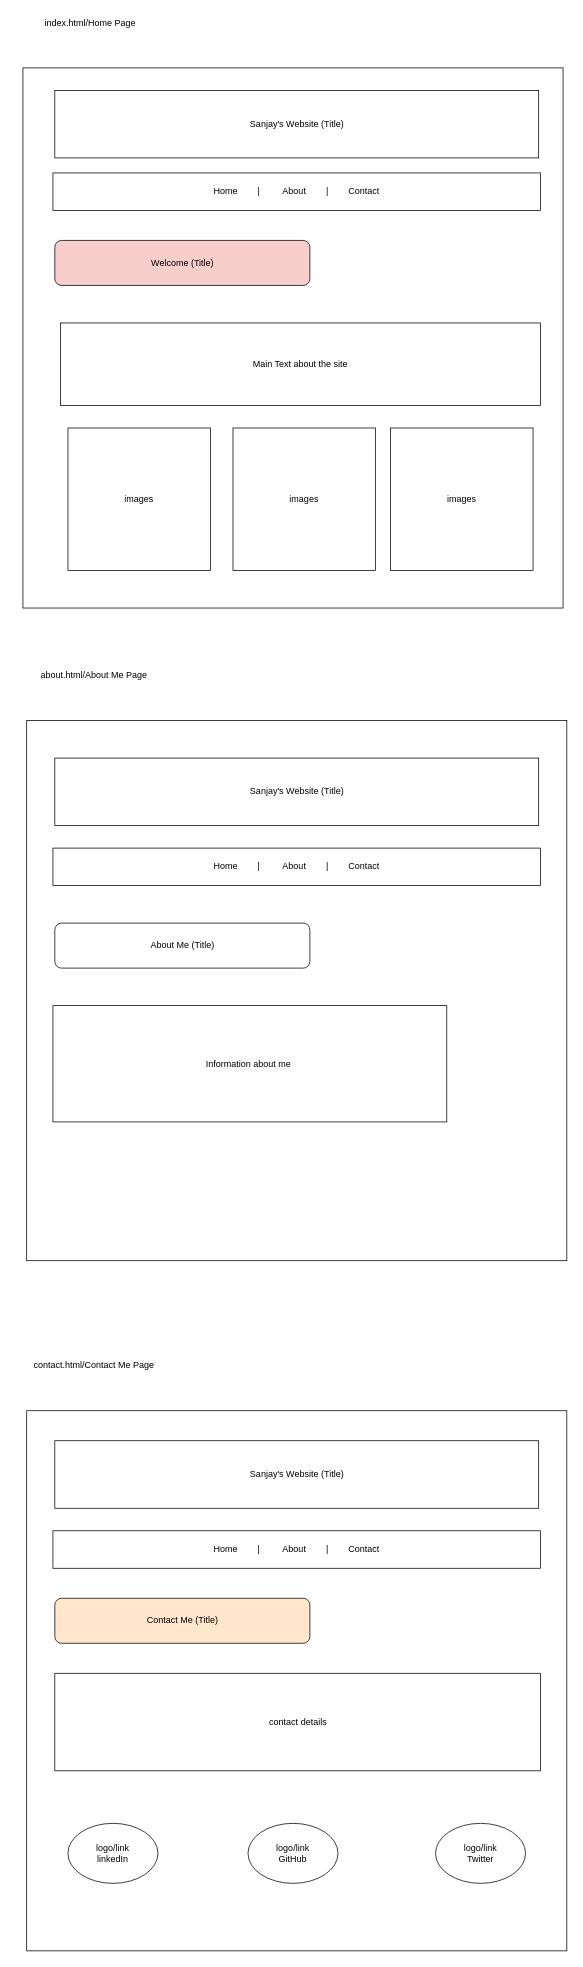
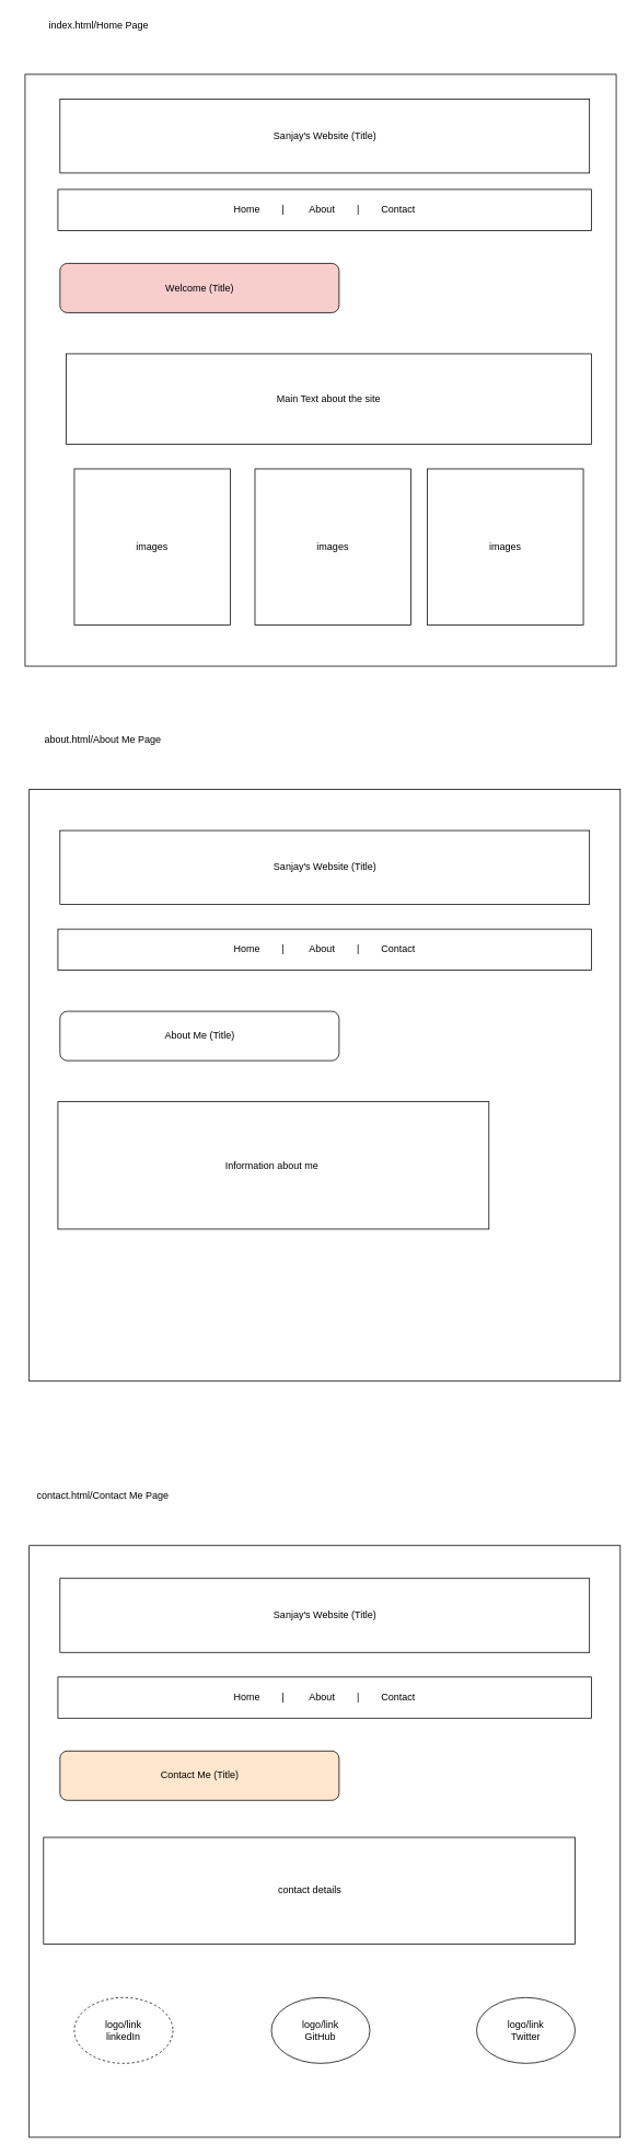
- <mxCell id="22" value="contact details" style="rounded=0;whiteSpace=wrap;html=1;" vertex="1" parent="1"><mxGeometry x="72.5" y="2230" width="647.5" height="130" as="geometry" /></mxCell>
+ <mxCell id="22" value="contact details" style="rounded=0;whiteSpace=wrap;html=1;" vertex="1" parent="1"><mxGeometry x="52.5" y="2235" width="647.5" height="130" as="geometry" /></mxCell>
- <mxCell id="23" value="logo/link&lt;br&gt;linkedIn" style="ellipse;whiteSpace=wrap;html=1;" vertex="1" parent="1"><mxGeometry x="90" y="2430" width="120" height="80" as="geometry" /></mxCell>
+ <mxCell id="23" value="logo/link&lt;br&gt;linkedIn" style="ellipse;whiteSpace=wrap;html=1;dashed=1;" vertex="1" parent="1"><mxGeometry x="90" y="2430" width="120" height="80" as="geometry" /></mxCell>
